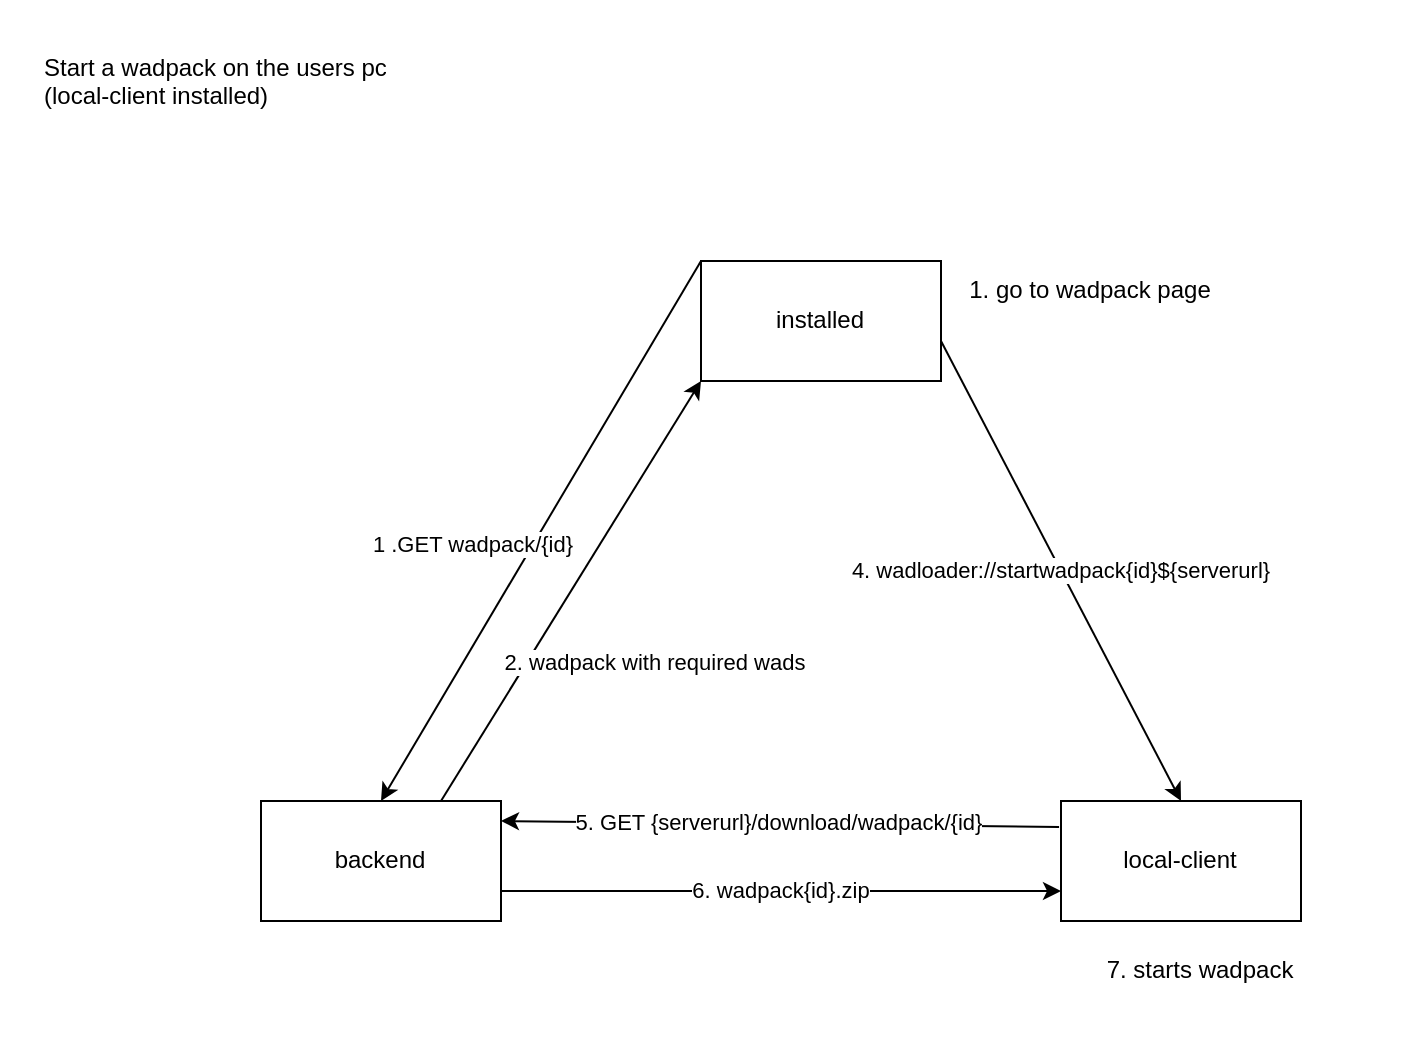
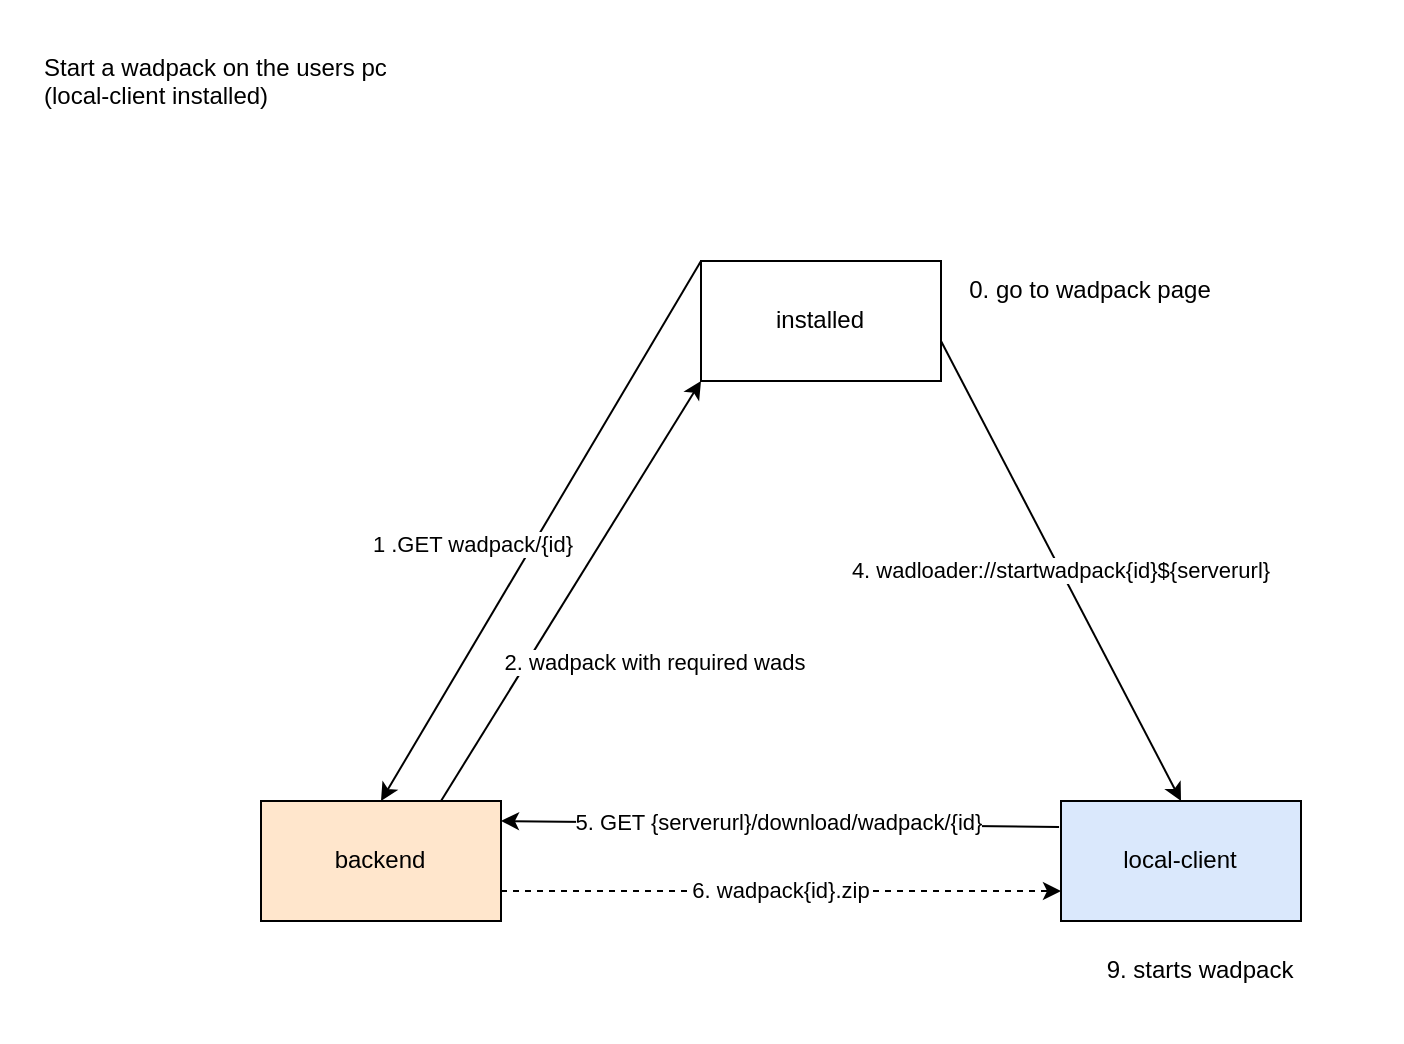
- <mxCell id="13" value="1. go to wadpack page" style="text;html=1;align=center;verticalAlign=middle;whiteSpace=wrap;rounded=0;" vertex="1" parent="1"><mxGeometry x="470" y="130" width="150" height="30" as="geometry" /></mxCell>
+ <mxCell id="13" value="0. go to wadpack page" style="text;html=1;align=center;verticalAlign=middle;whiteSpace=wrap;rounded=0;" vertex="1" parent="1"><mxGeometry x="470" y="130" width="150" height="30" as="geometry" /></mxCell>
- <mxCell id="4" value="backend" style="rounded=0;whiteSpace=wrap;html=1;" vertex="1" parent="1"><mxGeometry x="130" y="400" width="120" height="60" as="geometry" /></mxCell>
+ <mxCell id="4" value="backend" style="rounded=0;whiteSpace=wrap;html=1;fillColor=#ffe6cc;" vertex="1" parent="1"><mxGeometry x="130" y="400" width="120" height="60" as="geometry" /></mxCell>
- <mxCell id="3" value="local-client" style="rounded=0;whiteSpace=wrap;html=1;" vertex="1" parent="1"><mxGeometry x="530" y="400" width="120" height="60" as="geometry" /></mxCell>
+ <mxCell id="3" value="local-client" style="rounded=0;whiteSpace=wrap;html=1;fillColor=#dae8fc;" vertex="1" parent="1"><mxGeometry x="530" y="400" width="120" height="60" as="geometry" /></mxCell>
- <mxCell id="10" value="6. wadpack{id}.zip" style="endArrow=classic;html=1;rounded=0;entryX=0;entryY=0.75;entryDx=0;entryDy=0;exitX=1;exitY=0.75;exitDx=0;exitDy=0;" edge="1" parent="1" source="4" target="3"><mxGeometry width="50" height="50" relative="1" as="geometry"><mxPoint x="580" y="400" as="sourcePoint" /><mxPoint x="530" y="450" as="targetPoint" /></mxGeometry></mxCell>
+ <mxCell id="10" value="6. wadpack{id}.zip" style="endArrow=classic;html=1;rounded=0;entryX=0;entryY=0.75;entryDx=0;entryDy=0;exitX=1;exitY=0.75;exitDx=0;exitDy=0;dashed=1;" edge="1" parent="1" source="4" target="3"><mxGeometry width="50" height="50" relative="1" as="geometry"><mxPoint x="580" y="400" as="sourcePoint" /><mxPoint x="530" y="450" as="targetPoint" /></mxGeometry></mxCell>
- <mxCell id="12" value="7. starts wadpack" style="text;html=1;align=center;verticalAlign=middle;whiteSpace=wrap;rounded=0;" vertex="1" parent="1"><mxGeometry x="520" y="470" width="160" height="30" as="geometry" /></mxCell>
+ <mxCell id="12" value="9. starts wadpack" style="text;html=1;align=center;verticalAlign=middle;whiteSpace=wrap;rounded=0;" vertex="1" parent="1"><mxGeometry x="520" y="470" width="160" height="30" as="geometry" /></mxCell>
